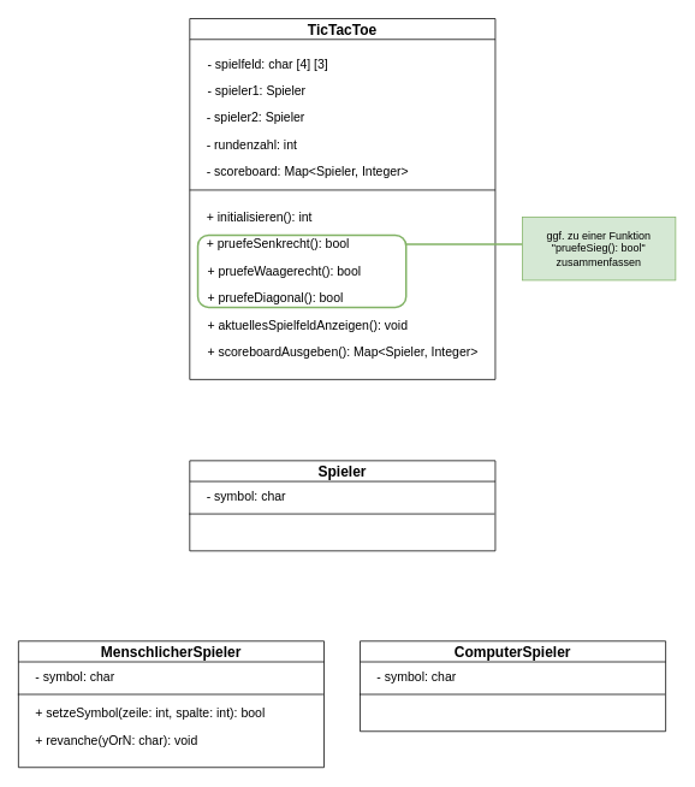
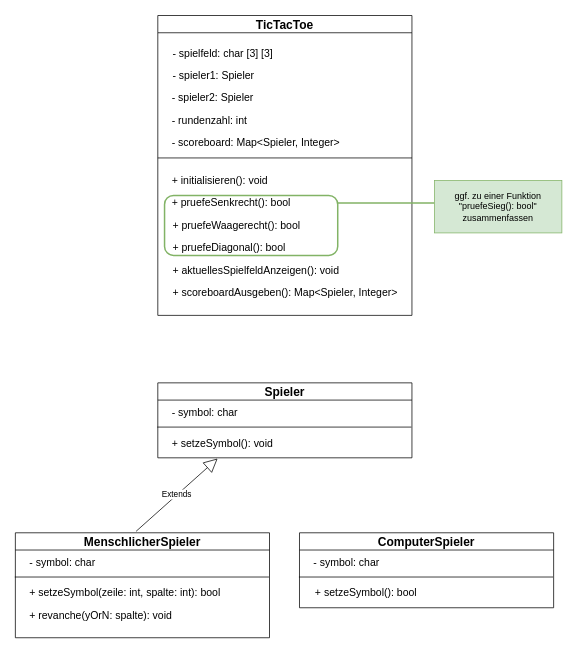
- <mxCell id="3" value="&lt;font style=&quot;font-size: 14px;&quot;&gt;- spielfeld: char [4] [3]&lt;/font&gt;" style="text;html=1;strokeColor=none;fillColor=none;align=left;verticalAlign=middle;whiteSpace=wrap;rounded=0;" vertex="1" parent="2"><mxGeometry x="17.5" y="31" width="251" height="40" as="geometry" /></mxCell>
+ <mxCell id="3" value="&lt;font style=&quot;font-size: 14px;&quot;&gt;- spielfeld: char [3] [3]&lt;/font&gt;" style="text;html=1;strokeColor=none;fillColor=none;align=left;verticalAlign=middle;whiteSpace=wrap;rounded=0;" vertex="1" parent="2"><mxGeometry x="17.5" y="31" width="251" height="40" as="geometry" /></mxCell>
- <mxCell id="15" value="&lt;font style=&quot;font-size: 14px;&quot;&gt;+ initialisieren(): int&lt;/font&gt;" style="text;html=1;strokeColor=none;fillColor=none;align=left;verticalAlign=middle;whiteSpace=wrap;rounded=0;" vertex="1" parent="2"><mxGeometry x="17" y="200" width="251" height="40" as="geometry" /></mxCell>
+ <mxCell id="15" value="&lt;font style=&quot;font-size: 14px;&quot;&gt;+ initialisieren(): void&lt;/font&gt;" style="text;html=1;strokeColor=none;fillColor=none;align=left;verticalAlign=middle;whiteSpace=wrap;rounded=0;" vertex="1" parent="2"><mxGeometry x="17" y="200" width="251" height="40" as="geometry" /></mxCell>
+ <mxCell id="21" value="&lt;font style=&quot;font-size: 14px;&quot;&gt;+ setzeSymbol(): void&lt;/font&gt;" style="text;html=1;strokeColor=none;fillColor=none;align=left;verticalAlign=middle;whiteSpace=wrap;rounded=0;" vertex="1" parent="1"><mxGeometry x="227" y="571" width="251" height="40" as="geometry" /></mxCell>
+ <mxCell id="31" value="Extends" style="endArrow=block;endSize=16;endFill=0;html=1;rounded=0;exitX=0.475;exitY=-0.014;exitDx=0;exitDy=0;exitPerimeter=0;entryX=0.25;entryY=1;entryDx=0;entryDy=0;" edge="1" parent="1" source="22" target="21"><mxGeometry width="160" relative="1" as="geometry"><mxPoint x="269" y="600" as="sourcePoint" /><mxPoint x="429" y="600" as="targetPoint" /></mxGeometry></mxCell>
+ <mxCell id="30" value="&lt;font style=&quot;font-size: 14px;&quot;&gt;+ setzeSymbol(): bool&lt;/font&gt;" style="text;html=1;strokeColor=none;fillColor=none;align=left;verticalAlign=middle;whiteSpace=wrap;rounded=0;" vertex="1" parent="27"><mxGeometry x="19" y="60" width="301" height="40" as="geometry" /></mxCell>
- <mxCell id="25" value="&lt;font style=&quot;font-size: 14px;&quot;&gt;+ revanche(yOrN: char): void&lt;/font&gt;" style="text;html=1;strokeColor=none;fillColor=none;align=left;verticalAlign=middle;whiteSpace=wrap;rounded=0;" vertex="1" parent="22"><mxGeometry x="17" y="90" width="301" height="40" as="geometry" /></mxCell>
+ <mxCell id="25" value="&lt;font style=&quot;font-size: 14px;&quot;&gt;+ revanche(yOrN: spalte): void&lt;/font&gt;" style="text;html=1;strokeColor=none;fillColor=none;align=left;verticalAlign=middle;whiteSpace=wrap;rounded=0;" vertex="1" parent="22"><mxGeometry x="17" y="90" width="301" height="40" as="geometry" /></mxCell>
